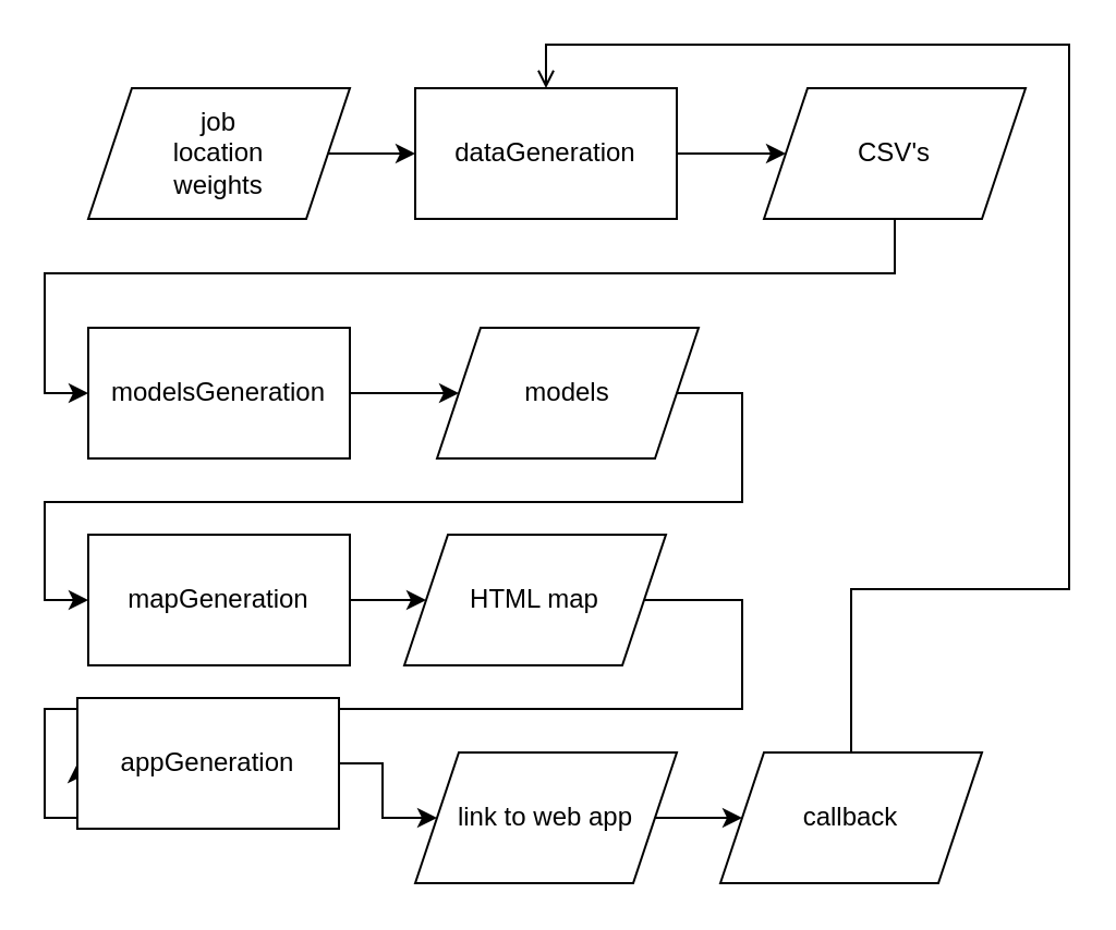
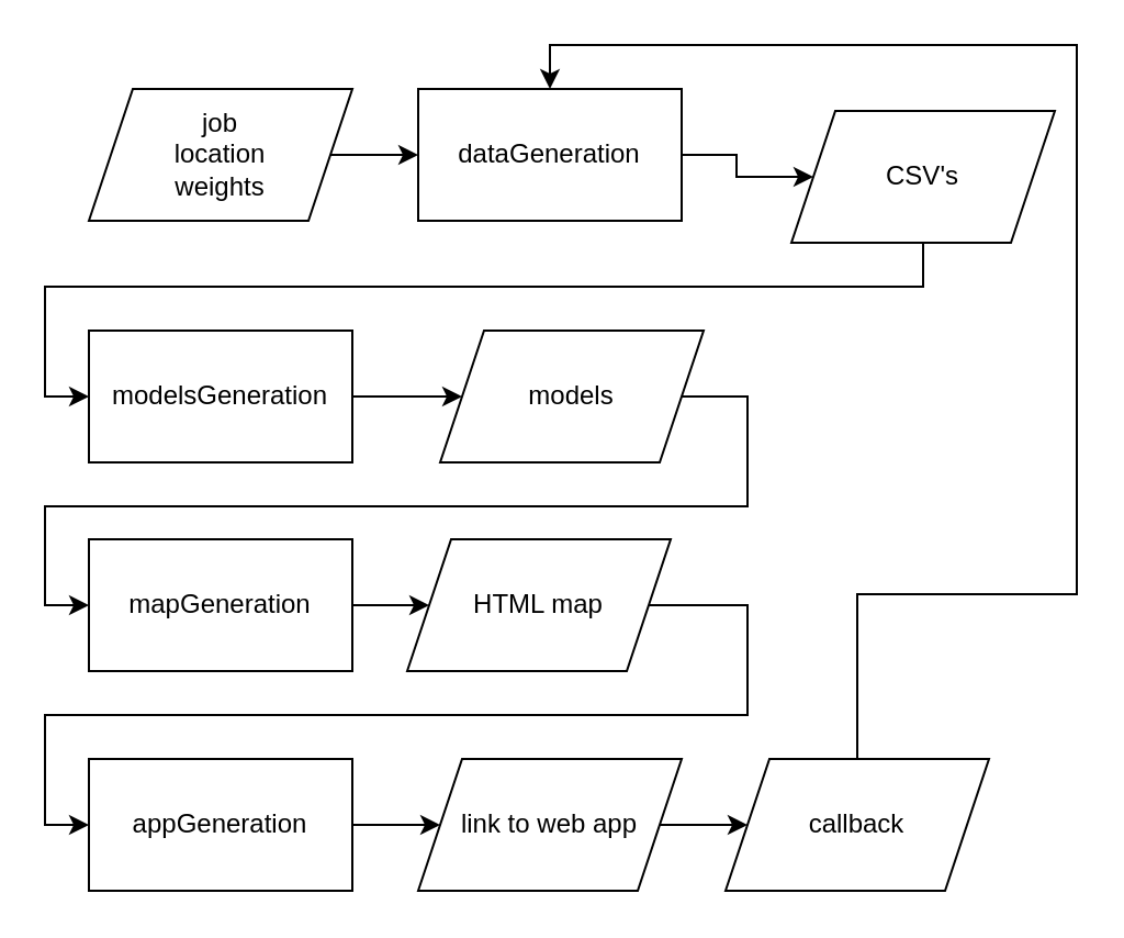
- <mxCell id="16" style="edgeStyle=orthogonalEdgeStyle;rounded=0;orthogonalLoop=1;jettySize=auto;html=1;entryX=0.5;entryY=0;entryDx=0;entryDy=0;endArrow=open;" edge="1" parent="1" source="17" target="3"><mxGeometry relative="1" as="geometry"><Array as="points"><mxPoint x="490" y="270" /><mxPoint x="490" y="20" /><mxPoint x="250" y="20" /></Array></mxGeometry></mxCell>
+ <mxCell id="16" style="edgeStyle=orthogonalEdgeStyle;rounded=0;orthogonalLoop=1;jettySize=auto;html=1;entryX=0.5;entryY=0;entryDx=0;entryDy=0;" edge="1" parent="1" source="17" target="3"><mxGeometry relative="1" as="geometry"><Array as="points"><mxPoint x="490" y="270" /><mxPoint x="490" y="20" /><mxPoint x="250" y="20" /></Array></mxGeometry></mxCell>
- <mxCell id="7" value="CSV's" style="shape=parallelogram;perimeter=parallelogramPerimeter;whiteSpace=wrap;html=1;fixedSize=1;" vertex="1" parent="1"><mxGeometry x="350" y="40" width="120" height="60" as="geometry" /></mxCell>
+ <mxCell id="7" value="CSV's" style="shape=parallelogram;perimeter=parallelogramPerimeter;whiteSpace=wrap;html=1;fixedSize=1;" vertex="1" parent="1"><mxGeometry x="360" y="50" width="120" height="60" as="geometry" /></mxCell>
- <mxCell id="13" value="appGeneration" style="rounded=0;whiteSpace=wrap;html=1;" vertex="1" parent="1"><mxGeometry x="35" y="320" width="120" height="60" as="geometry" /></mxCell>
+ <mxCell id="13" value="appGeneration" style="rounded=0;whiteSpace=wrap;html=1;" vertex="1" parent="1"><mxGeometry x="40" y="345" width="120" height="60" as="geometry" /></mxCell>
